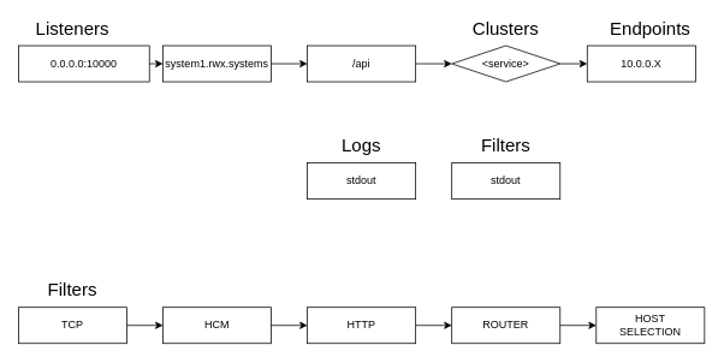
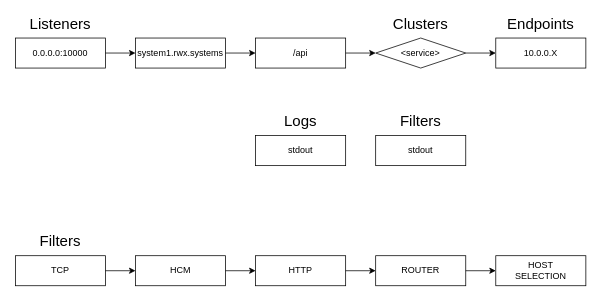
- <mxCell id="3" value="0.0.0.0:10000" style="rounded=0;whiteSpace=wrap;html=1;fillColor=none;" vertex="1" parent="1"><mxGeometry x="20" y="50" width="145" height="40" as="geometry" /></mxCell>
+ <mxCell id="3" value="0.0.0.0:10000" style="rounded=0;whiteSpace=wrap;html=1;fillColor=none;" vertex="1" parent="1"><mxGeometry x="20" y="50" width="120" height="40" as="geometry" /></mxCell>
- <mxCell id="14" value="10.0.0.X" style="rounded=0;whiteSpace=wrap;html=1;fillColor=none;" vertex="1" parent="1"><mxGeometry x="650" y="50" width="120" height="40" as="geometry" /></mxCell>
+ <mxCell id="14" value="10.0.0.X" style="rounded=0;whiteSpace=wrap;html=1;fillColor=none;" vertex="1" parent="1"><mxGeometry x="660" y="50" width="120" height="40" as="geometry" /></mxCell>
